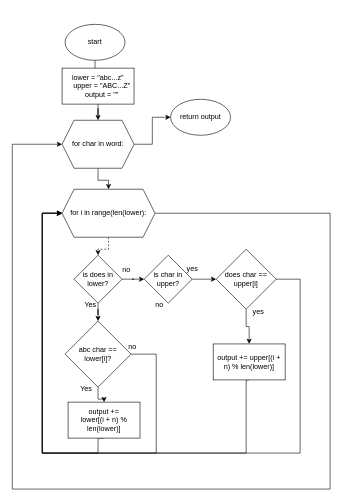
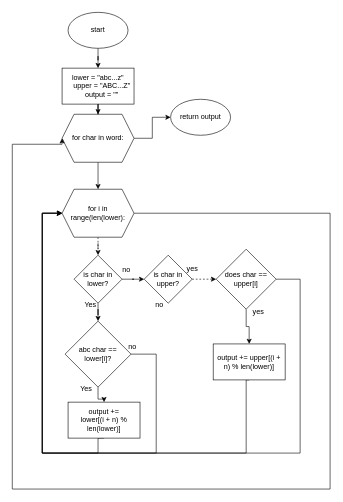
- <mxCell id="4" value="start" style="ellipse;whiteSpace=wrap;html=1;" parent="1" vertex="1"><mxGeometry x="108" y="40" width="100" height="60" as="geometry" /></mxCell>
+ <mxCell id="4" value="start" style="ellipse;whiteSpace=wrap;html=1;" parent="1" vertex="1"><mxGeometry x="113" y="20" width="100" height="60" as="geometry" /></mxCell>
- <mxCell id="9" value="for char in word:" style="shape=hexagon;perimeter=hexagonPerimeter2;whiteSpace=wrap;html=1;fixedSize=1;rounded=0;" parent="1" vertex="1"><mxGeometry x="103" y="200" width="120" height="80" as="geometry" /></mxCell>
+ <mxCell id="9" value="for char in word:" style="shape=hexagon;perimeter=hexagonPerimeter2;whiteSpace=wrap;html=1;fixedSize=1;rounded=0;" parent="1" vertex="1"><mxGeometry x="103" y="190" width="120" height="80" as="geometry" /></mxCell>
- <mxCell id="12" value="for i in range(len(lower):" style="shape=hexagon;perimeter=hexagonPerimeter2;whiteSpace=wrap;html=1;fixedSize=1;rounded=0;" parent="1" vertex="1"><mxGeometry x="103" y="315" width="155" height="80" as="geometry" /></mxCell>
+ <mxCell id="12" value="for i in range(len(lower):" style="shape=hexagon;perimeter=hexagonPerimeter2;whiteSpace=wrap;html=1;fixedSize=1;rounded=0;" parent="1" vertex="1"><mxGeometry x="103" y="315" width="120" height="80" as="geometry" /></mxCell>
- <mxCell id="15" value="is does in&lt;br&gt;lower?" style="rhombus;whiteSpace=wrap;html=1;rounded=0;" parent="1" vertex="1"><mxGeometry x="123" y="425" width="80" height="80" as="geometry" /></mxCell>
+ <mxCell id="15" value="is char in&lt;br&gt;lower?" style="rhombus;whiteSpace=wrap;html=1;rounded=0;" parent="1" vertex="1"><mxGeometry x="123" y="425" width="80" height="80" as="geometry" /></mxCell>
- <mxCell id="24" value="" style="edgeStyle=orthogonalEdgeStyle;rounded=0;orthogonalLoop=1;jettySize=auto;html=1;" parent="1" source="25" target="30" edge="1"><mxGeometry relative="1" as="geometry" /></mxCell>
+ <mxCell id="24" value="" style="edgeStyle=orthogonalEdgeStyle;rounded=0;orthogonalLoop=1;jettySize=auto;html=1;dashed=1;" parent="1" source="25" target="30" edge="1"><mxGeometry relative="1" as="geometry" /></mxCell>
